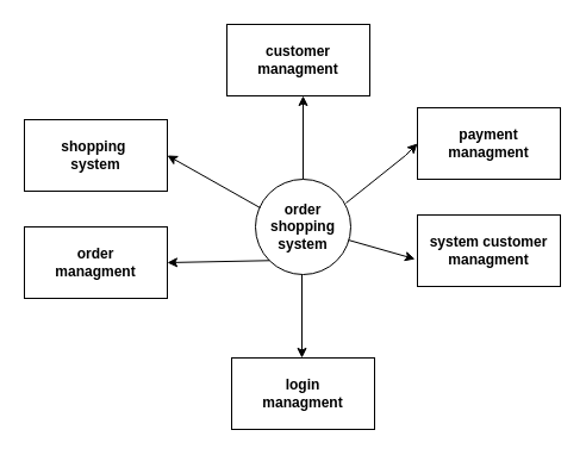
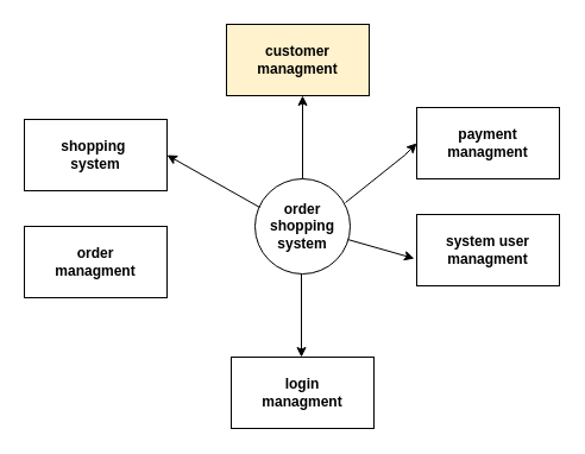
- <mxCell id="3" value="&lt;b&gt;customer&lt;br&gt;managment&lt;/b&gt;" style="rounded=0;whiteSpace=wrap;html=1;" vertex="1" parent="1"><mxGeometry x="190" y="20" width="120" height="60" as="geometry" /></mxCell>
+ <mxCell id="3" value="&lt;b&gt;customer&lt;br&gt;managment&lt;/b&gt;" style="rounded=0;whiteSpace=wrap;html=1;fillColor=#fff2cc;" vertex="1" parent="1"><mxGeometry x="190" y="20" width="120" height="60" as="geometry" /></mxCell>
- <mxCell id="8" value="&lt;b&gt;system customer&lt;br&gt;managment&lt;/b&gt;" style="rounded=0;whiteSpace=wrap;html=1;" vertex="1" parent="1"><mxGeometry x="350" y="180" width="120" height="60" as="geometry" /></mxCell>
+ <mxCell id="8" value="&lt;b&gt;system user&lt;br&gt;managment&lt;/b&gt;" style="rounded=0;whiteSpace=wrap;html=1;" vertex="1" parent="1"><mxGeometry x="350" y="180" width="120" height="60" as="geometry" /></mxCell>
- <mxCell id="14" value="" style="endArrow=classic;html=1;rounded=0;entryX=1;entryY=0.5;entryDx=0;entryDy=0;exitX=0;exitY=1;exitDx=0;exitDy=0;" edge="1" parent="1" source="2" target="6"><mxGeometry width="50" height="50" relative="1" as="geometry"><mxPoint x="230" y="230" as="sourcePoint" /><mxPoint x="280" y="180" as="targetPoint" /></mxGeometry></mxCell>
